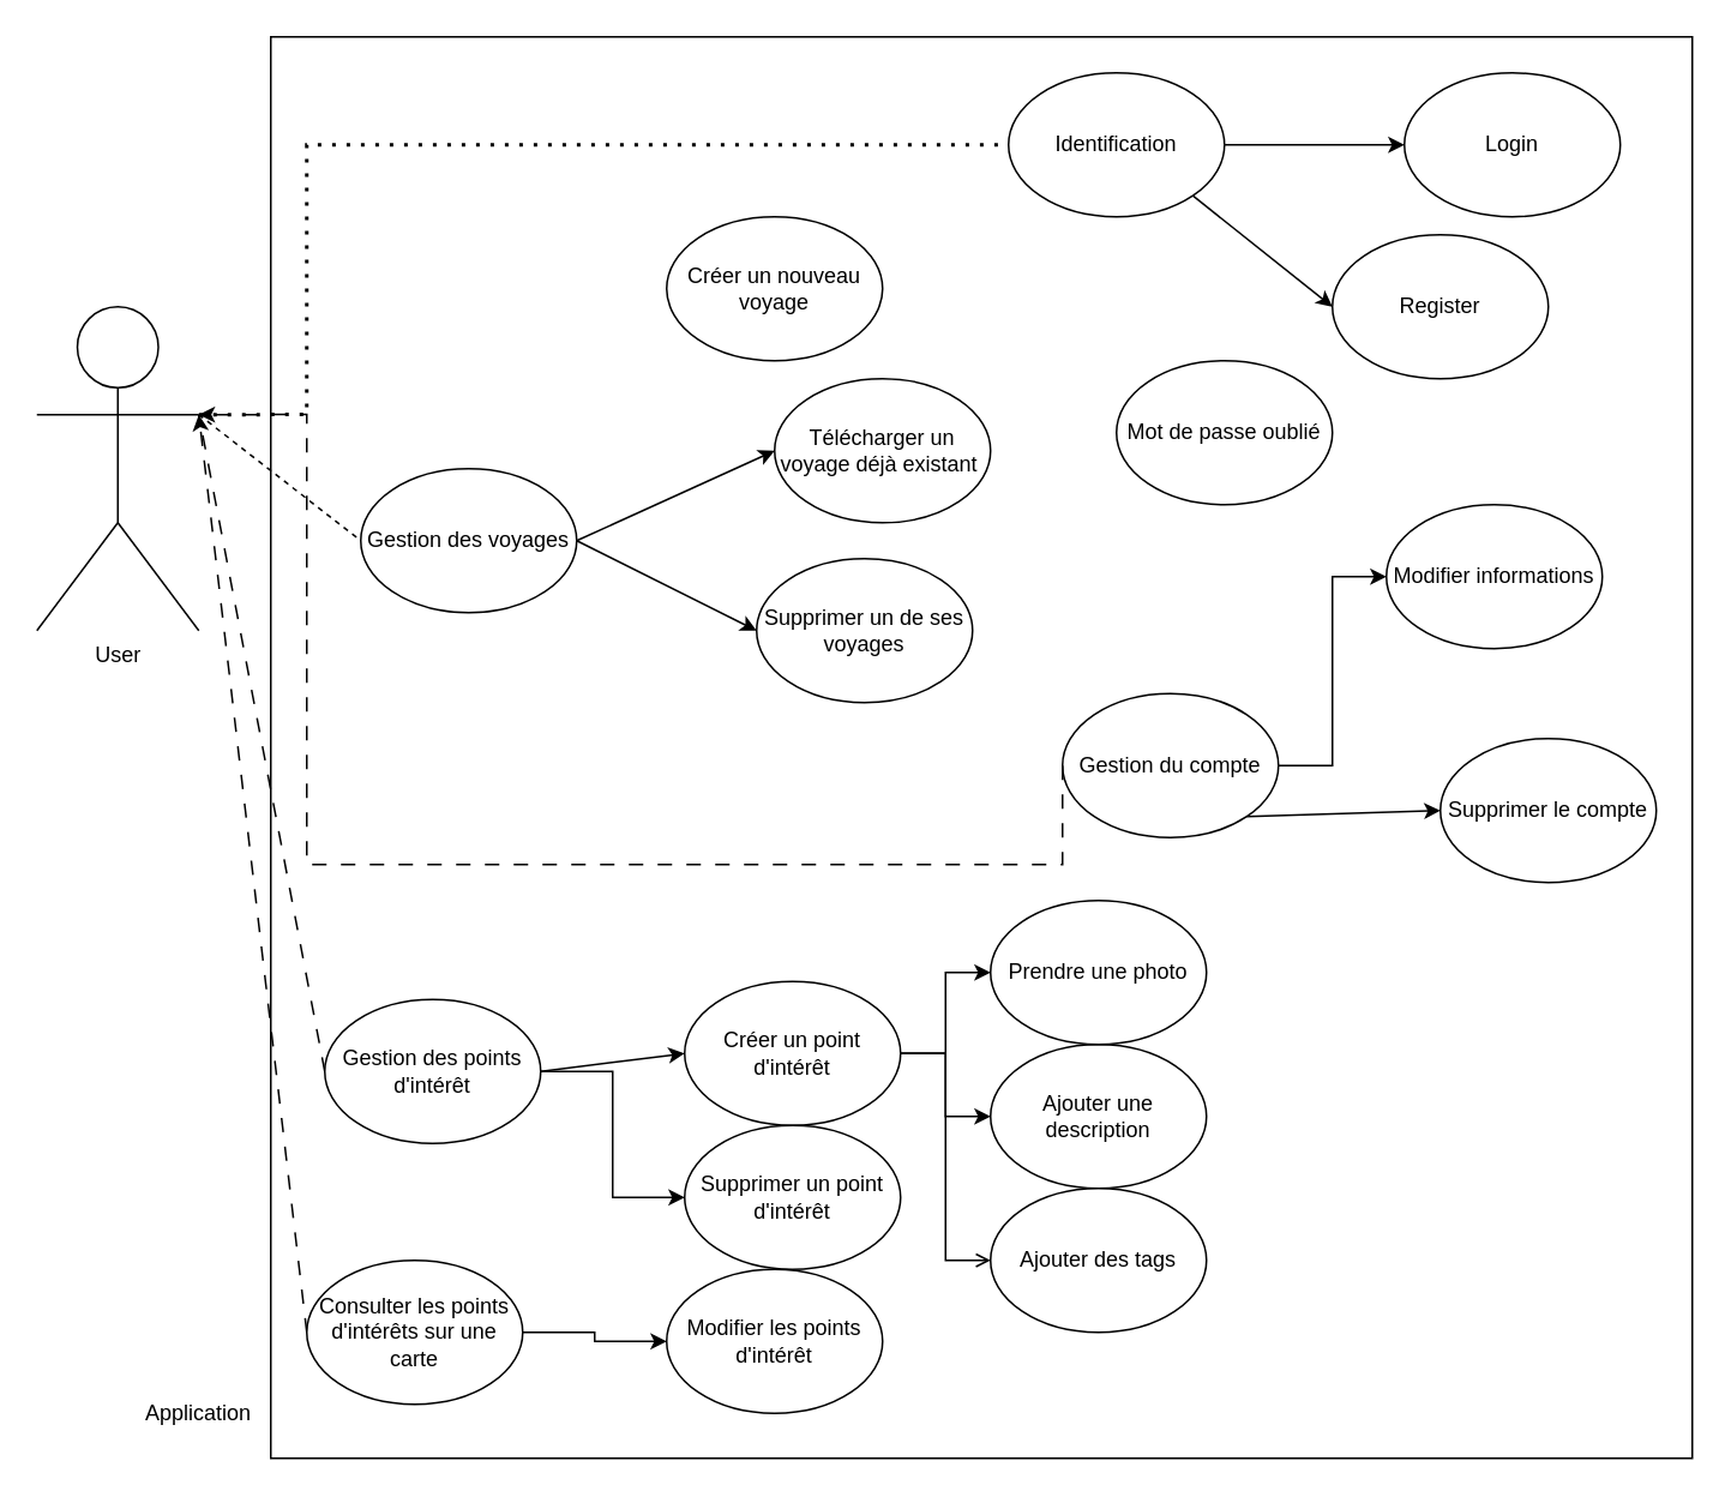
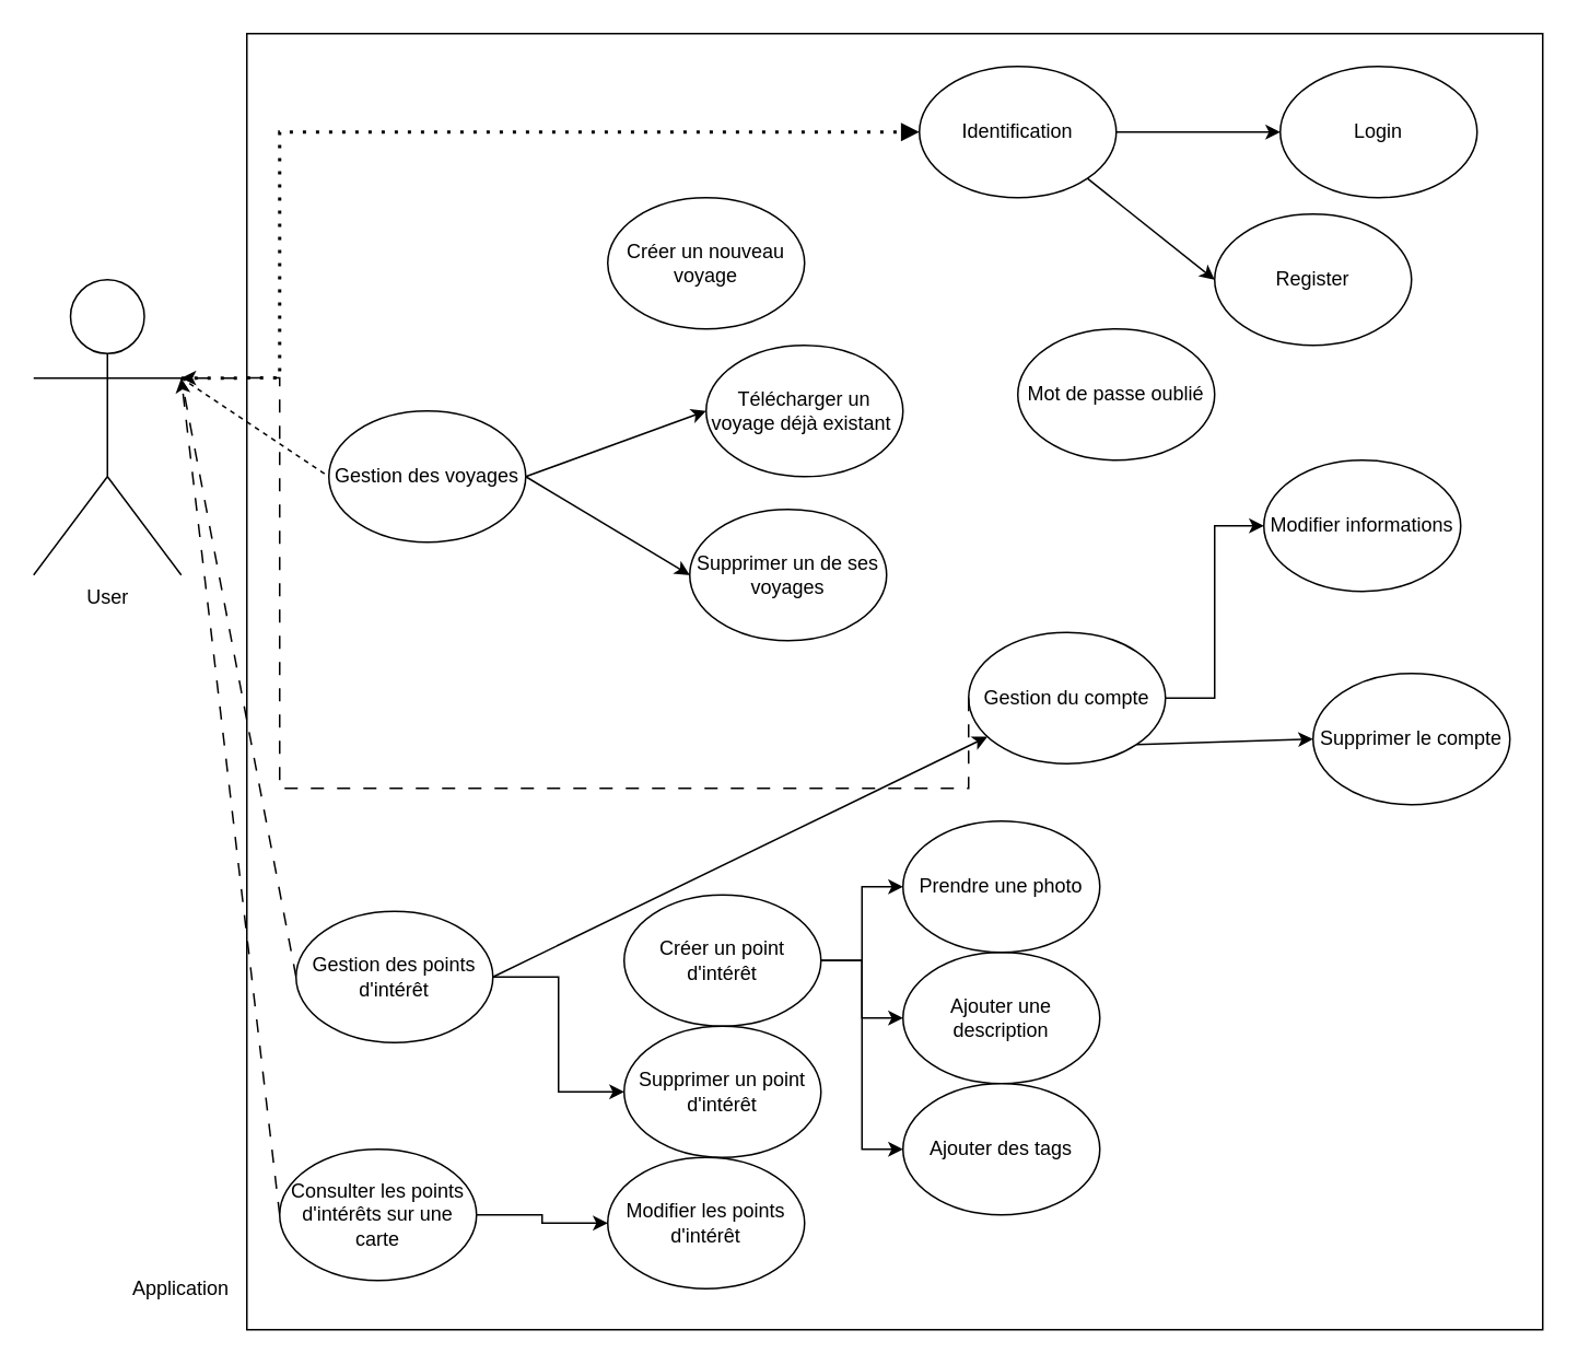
- <mxCell id="14" value="" style="endArrow=none;dashed=1;html=1;dashPattern=1 3;strokeWidth=2;rounded=0;exitX=1;exitY=0.333;exitDx=0;exitDy=0;exitPerimeter=0;entryX=0;entryY=0.5;entryDx=0;entryDy=0;edgeStyle=orthogonalEdgeStyle;" edge="1" parent="1" source="5" target="8"><mxGeometry width="50" height="50" relative="1" as="geometry"><mxPoint x="380" y="270" as="sourcePoint" /><mxPoint x="430" y="220" as="targetPoint" /><Array as="points"><mxPoint x="170" y="230" /><mxPoint x="170" y="80" /></Array></mxGeometry></mxCell>
+ <mxCell id="14" value="" style="endArrow=block;dashed=1;html=1;dashPattern=1 3;strokeWidth=2;rounded=0;exitX=1;exitY=0.333;exitDx=0;exitDy=0;exitPerimeter=0;entryX=0;entryY=0.5;entryDx=0;entryDy=0;edgeStyle=orthogonalEdgeStyle;" edge="1" parent="1" source="5" target="8"><mxGeometry width="50" height="50" relative="1" as="geometry"><mxPoint x="380" y="270" as="sourcePoint" /><mxPoint x="430" y="220" as="targetPoint" /><Array as="points"><mxPoint x="170" y="230" /><mxPoint x="170" y="80" /></Array></mxGeometry></mxCell>
- <mxCell id="11" value="Gestion des voyages" style="ellipse;whiteSpace=wrap;html=1;" vertex="1" parent="1"><mxGeometry x="200" y="260" width="120" height="80" as="geometry" /></mxCell>
+ <mxCell id="11" value="Gestion des voyages" style="ellipse;whiteSpace=wrap;html=1;" vertex="1" parent="1"><mxGeometry x="200" y="250" width="120" height="80" as="geometry" /></mxCell>
- <mxCell id="16" style="rounded=0;orthogonalLoop=1;jettySize=auto;html=1;exitX=1;exitY=0.5;exitDx=0;exitDy=0;entryX=0;entryY=0.5;entryDx=0;entryDy=0;" edge="1" parent="1" source="18" target="23"><mxGeometry relative="1" as="geometry" /></mxCell>
+ <mxCell id="16" style="rounded=0;orthogonalLoop=1;jettySize=auto;html=1;exitX=1;exitY=0.5;exitDx=0;exitDy=0;" edge="1" parent="1" source="18" target="35"><mxGeometry relative="1" as="geometry" /></mxCell>
- <mxCell id="22" style="edgeStyle=orthogonalEdgeStyle;rounded=0;orthogonalLoop=1;jettySize=auto;html=1;exitX=1;exitY=0.5;exitDx=0;exitDy=0;entryX=0;entryY=0.5;entryDx=0;entryDy=0;endArrow=open;" edge="1" parent="1" source="23" target="39"><mxGeometry relative="1" as="geometry" /></mxCell>
+ <mxCell id="22" style="edgeStyle=orthogonalEdgeStyle;rounded=0;orthogonalLoop=1;jettySize=auto;html=1;exitX=1;exitY=0.5;exitDx=0;exitDy=0;entryX=0;entryY=0.5;entryDx=0;entryDy=0;" edge="1" parent="1" source="23" target="39"><mxGeometry relative="1" as="geometry" /></mxCell>
